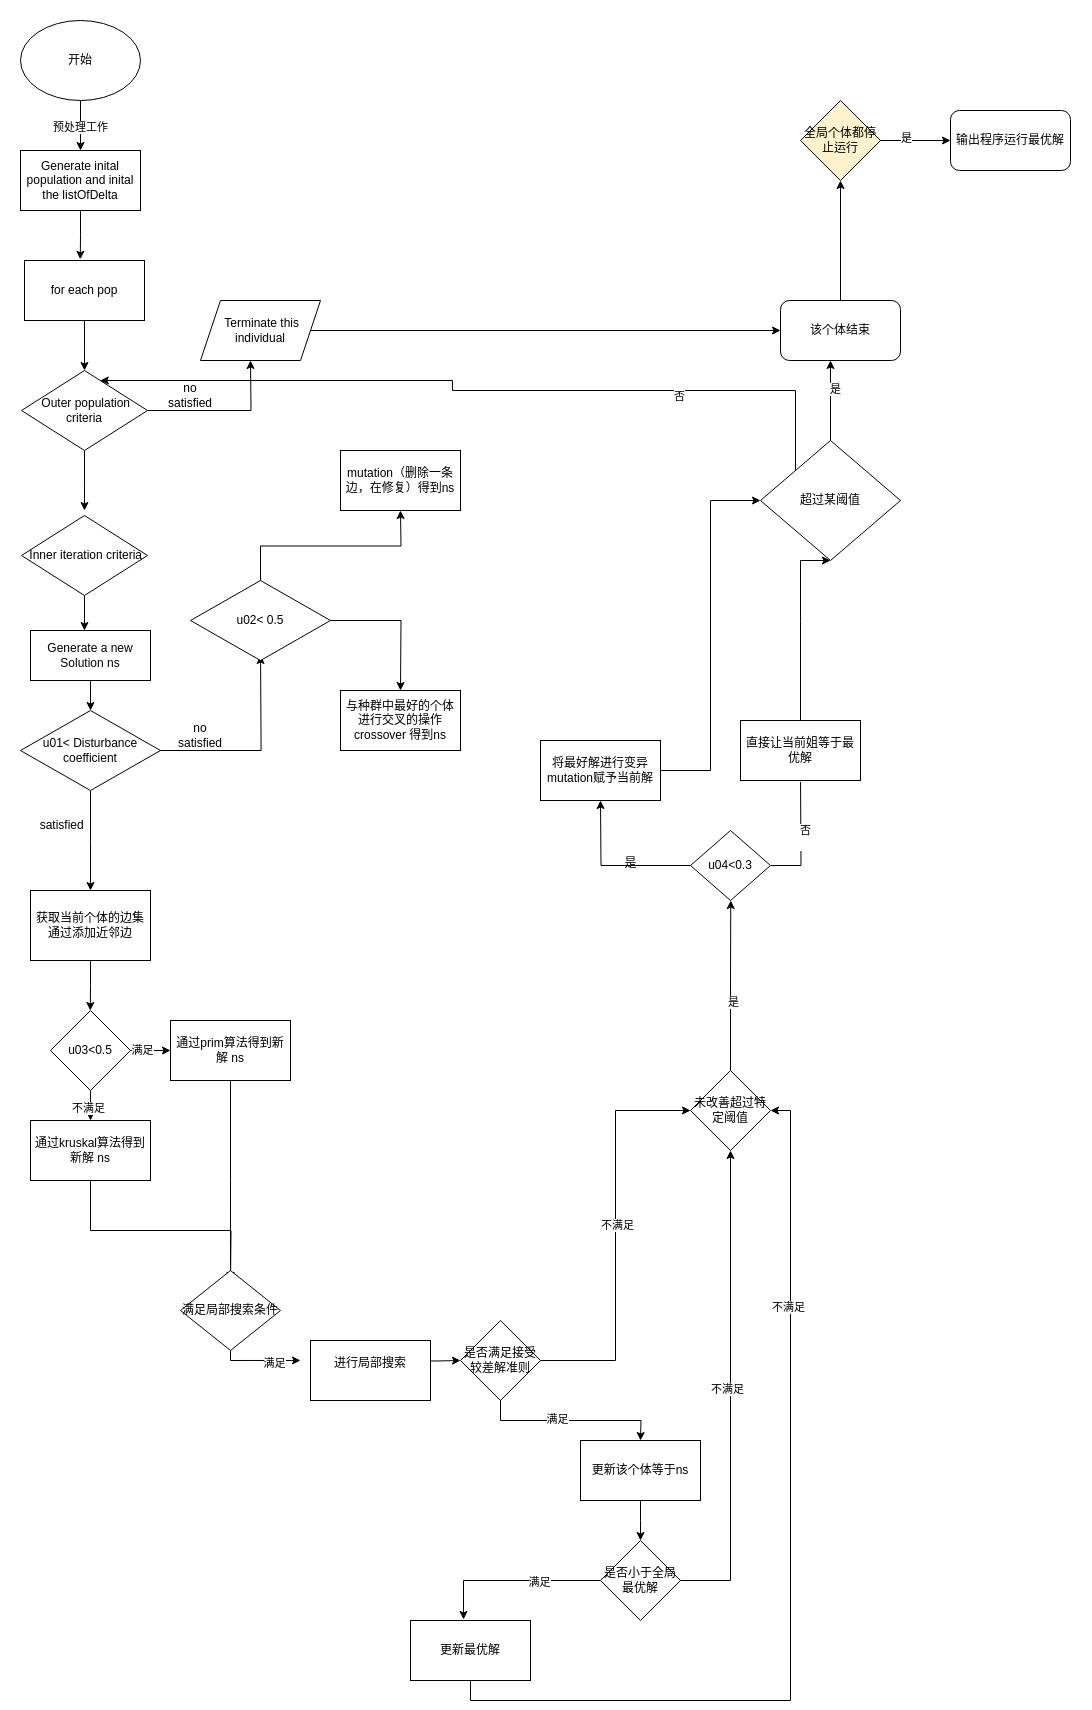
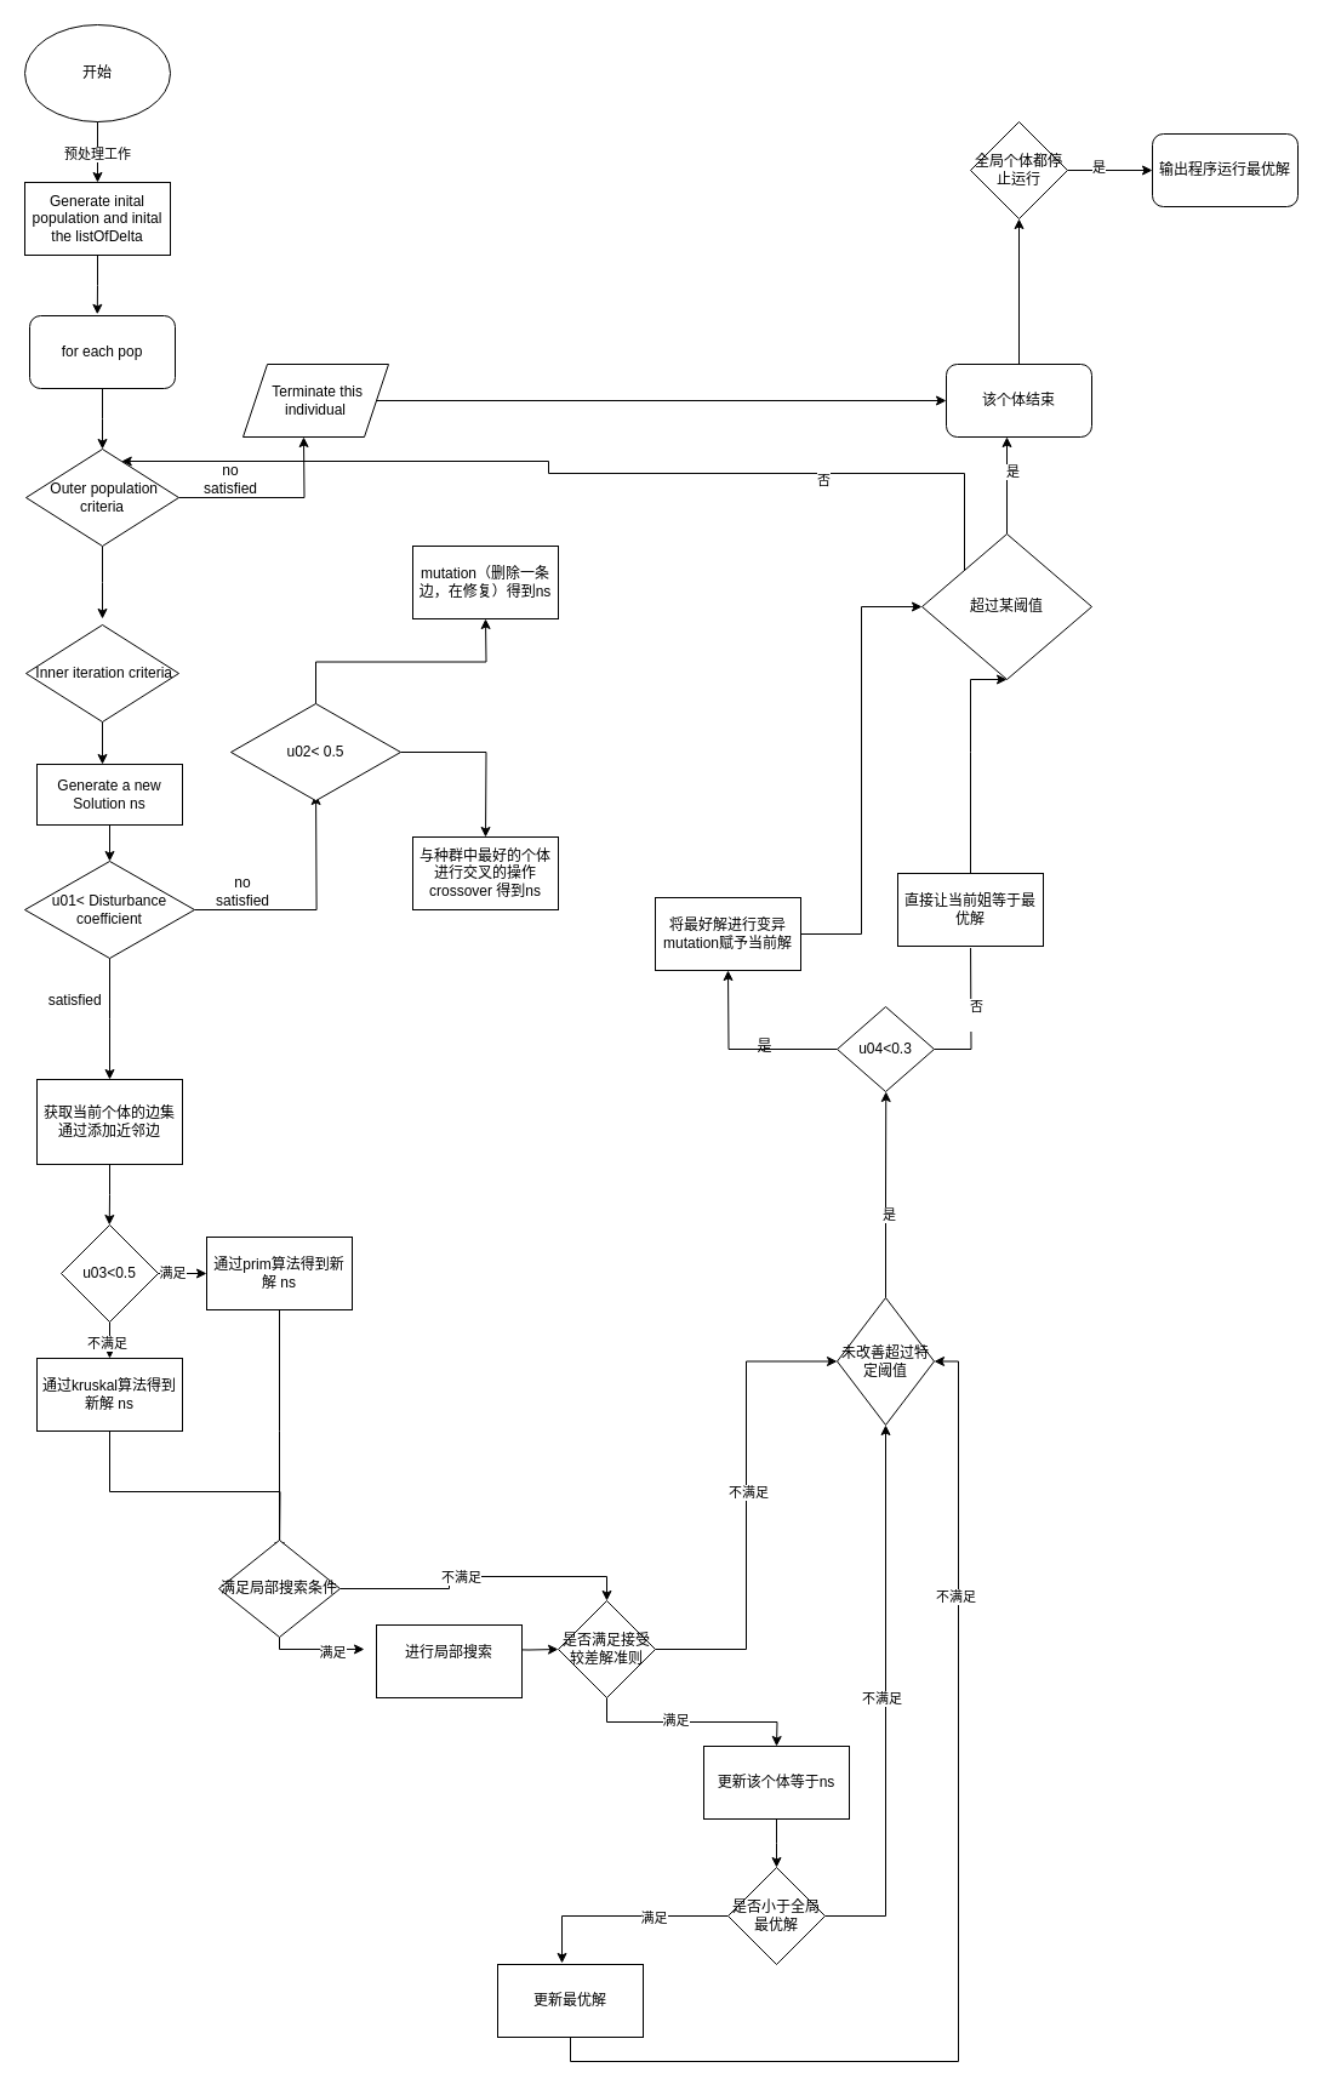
- <mxCell id="85" value="全局个体都停止运行" style="rhombus;whiteSpace=wrap;html=1;fillColor=#fff2cc;" vertex="1" parent="1"><mxGeometry x="800" y="100" width="80" height="80" as="geometry" /></mxCell>
+ <mxCell id="85" value="全局个体都停止运行" style="rhombus;whiteSpace=wrap;html=1;" vertex="1" parent="1"><mxGeometry x="800" y="100" width="80" height="80" as="geometry" /></mxCell>
- <mxCell id="8" value="for each pop" style="rounded=0;whiteSpace=wrap;html=1;" vertex="1" parent="1"><mxGeometry x="24" y="260" width="120" height="60" as="geometry" /></mxCell>
+ <mxCell id="8" value="for each pop" style="whiteSpace=wrap;html=1;rounded=1;" vertex="1" parent="1"><mxGeometry x="24" y="260" width="120" height="60" as="geometry" /></mxCell>
- <mxCell id="65" value="未改善超过特定阈值" style="rhombus;whiteSpace=wrap;html=1;" vertex="1" parent="1"><mxGeometry x="690" y="1070" width="80" height="80" as="geometry" /></mxCell>
+ <mxCell id="65" value="未改善超过特定阈值" style="rhombus;whiteSpace=wrap;html=1;" vertex="1" parent="1"><mxGeometry x="690" y="1070" width="80" height="105" as="geometry" /></mxCell>
+ <mxCell id="42" style="edgeStyle=orthogonalEdgeStyle;rounded=0;orthogonalLoop=1;jettySize=auto;html=1;exitX=1;exitY=0.5;exitDx=0;exitDy=0;entryX=0.5;entryY=0;entryDx=0;entryDy=0;" edge="1" parent="1" source="44" target="51"><mxGeometry relative="1" as="geometry" /></mxCell>
+ <mxCell id="43" value="不满足" style="edgeLabel;html=1;align=center;verticalAlign=middle;resizable=0;points=[];" vertex="1" connectable="0" parent="42"><mxGeometry x="-0.13" relative="1" as="geometry"><mxPoint as="offset" /></mxGeometry></mxCell>
